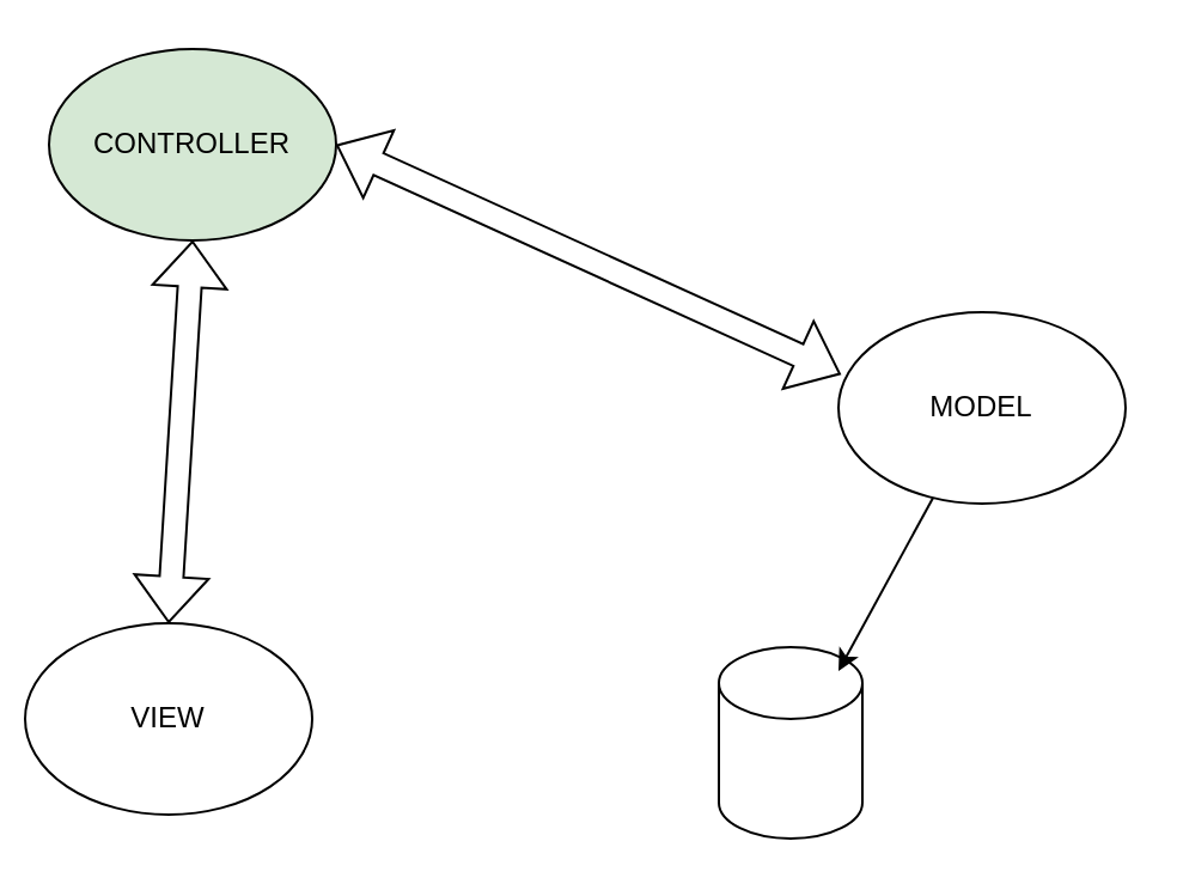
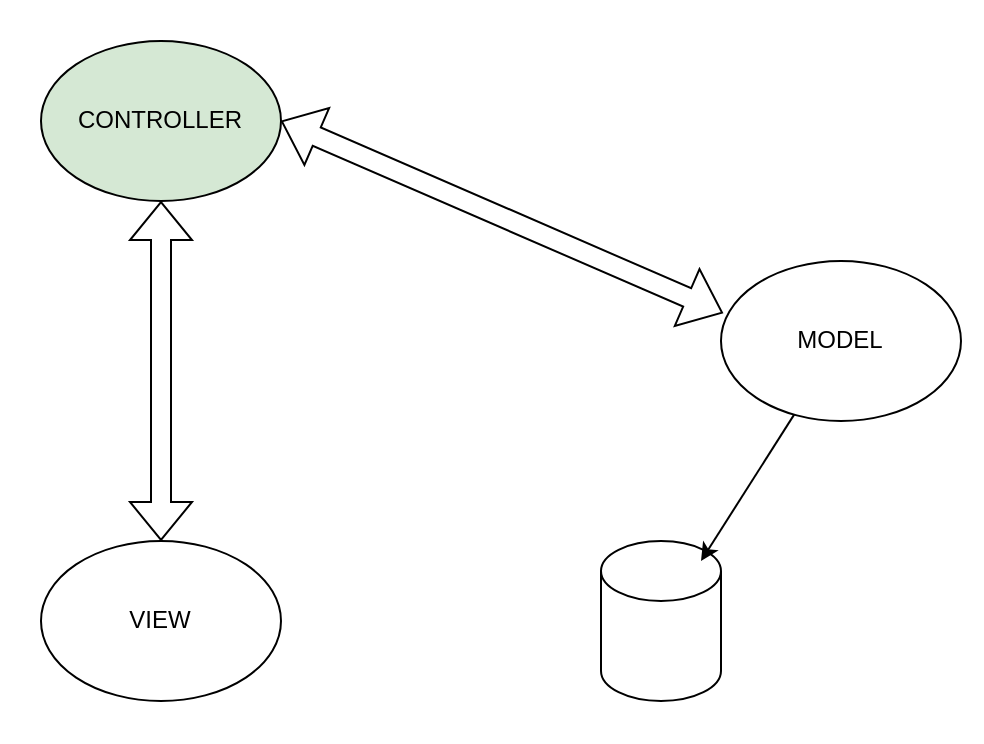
- <mxCell id="3" value="MODEL" style="ellipse;whiteSpace=wrap;html=1;" parent="1" vertex="1"><mxGeometry x="350" y="130" width="120" height="80" as="geometry" /></mxCell>
+ <mxCell id="3" value="MODEL" style="ellipse;whiteSpace=wrap;html=1;" parent="1" vertex="1"><mxGeometry x="360" y="130" width="120" height="80" as="geometry" /></mxCell>
- <mxCell id="4" value="VIEW" style="ellipse;whiteSpace=wrap;html=1;" parent="1" vertex="1"><mxGeometry x="10" y="260" width="120" height="80" as="geometry" /></mxCell>
+ <mxCell id="4" value="VIEW" style="ellipse;whiteSpace=wrap;html=1;" parent="1" vertex="1"><mxGeometry x="20" y="270" width="120" height="80" as="geometry" /></mxCell>
